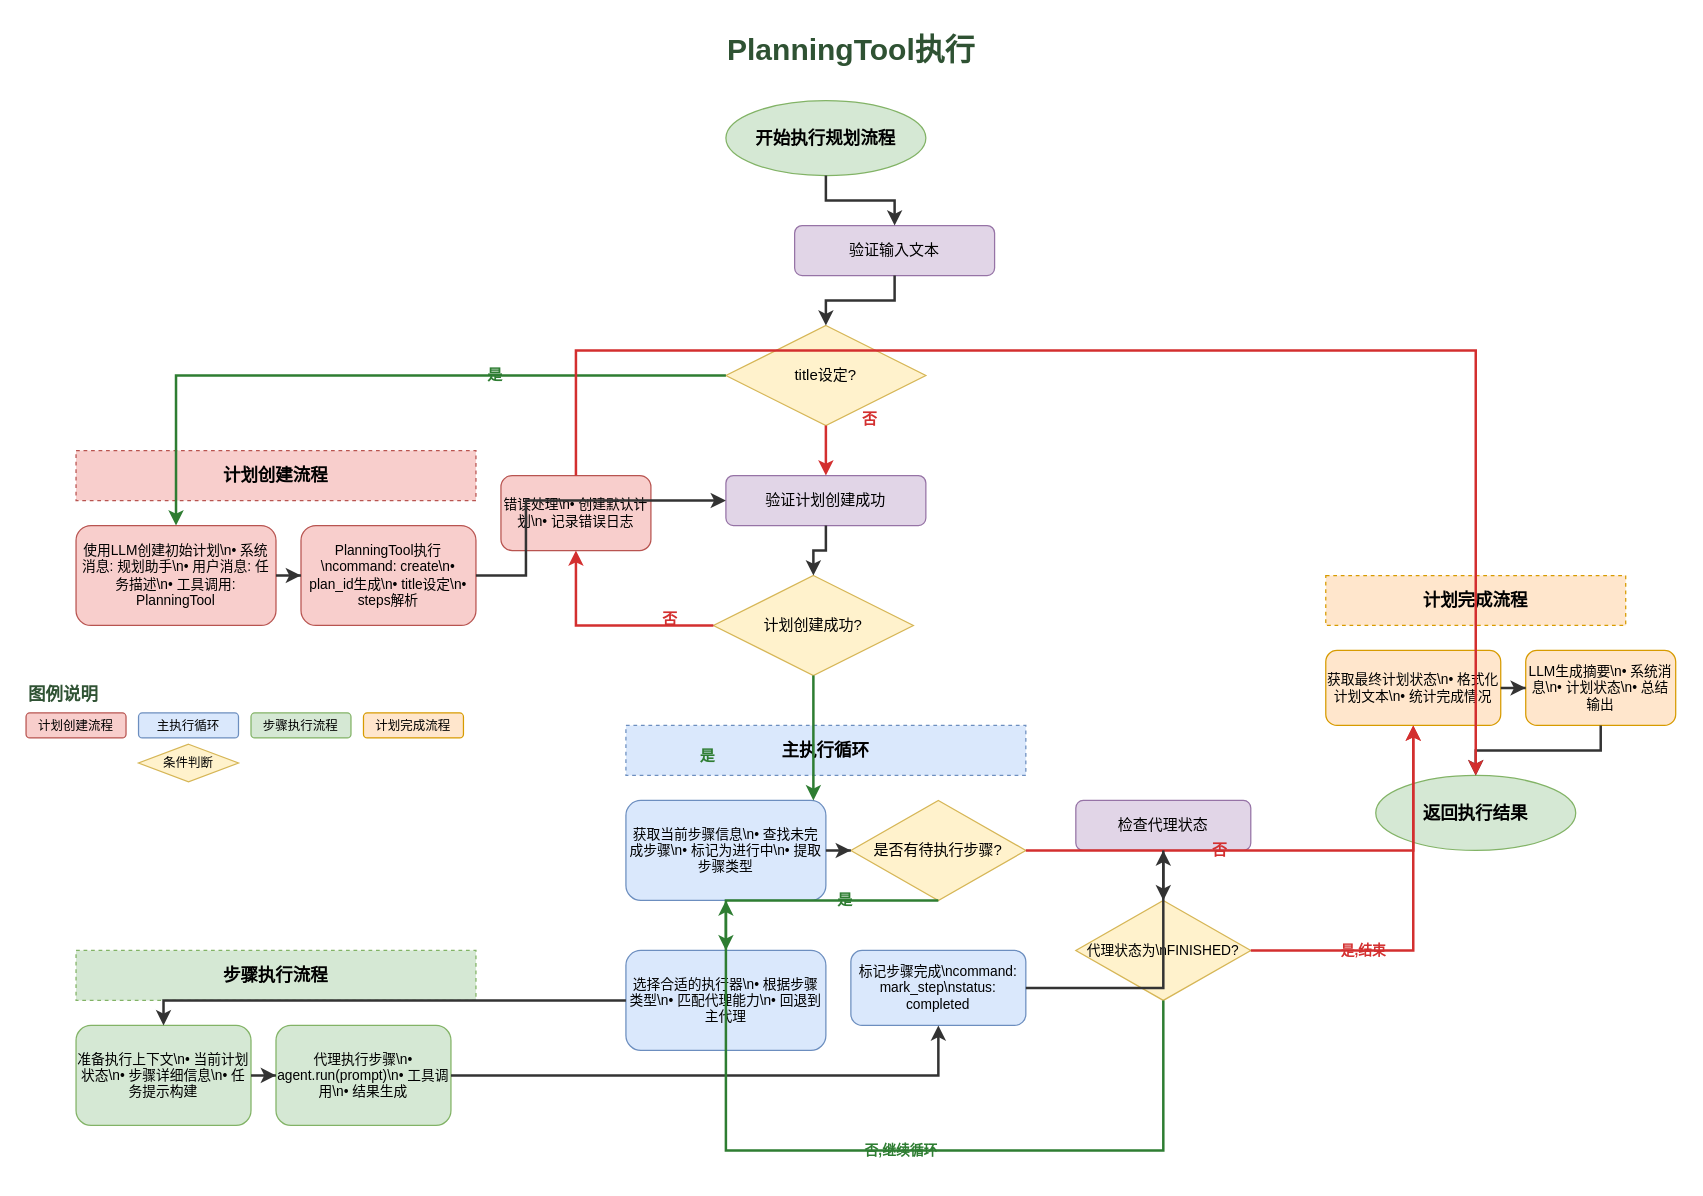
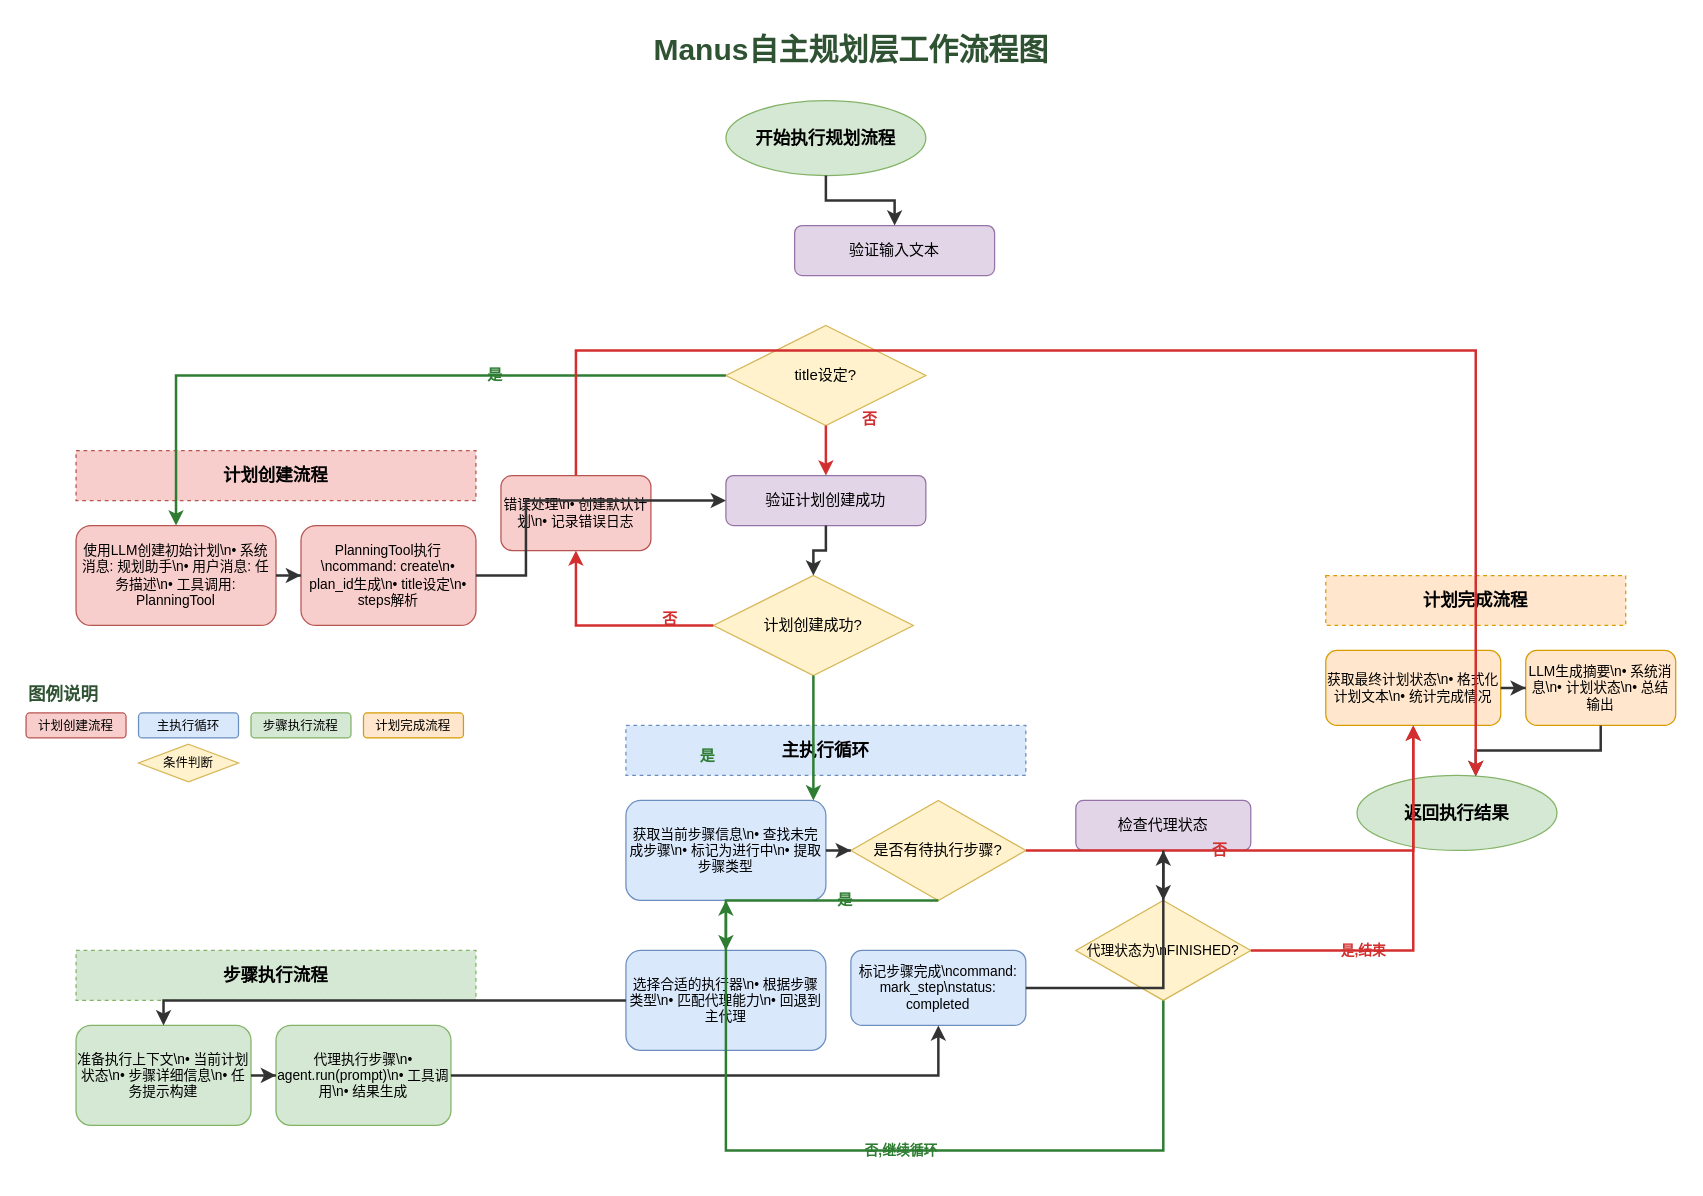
- <mxCell id="2" value="PlanningTool执行" style="text;html=1;align=center;verticalAlign=middle;resizable=0;points=[];autosize=1;strokeColor=none;fillColor=none;fontSize=24;fontStyle=1;fontColor=#2F5233;" vertex="1" parent="1"><mxGeometry x="430" y="20" width="500" height="40" as="geometry" /></mxCell>
+ <mxCell id="2" value="Manus自主规划层工作流程图" style="text;html=1;align=center;verticalAlign=middle;resizable=0;points=[];autosize=1;strokeColor=none;fillColor=none;fontSize=24;fontStyle=1;fontColor=#2F5233;" vertex="1" parent="1"><mxGeometry x="430" y="20" width="500" height="40" as="geometry" /></mxCell>
- <mxCell id="27" style="edgeStyle=orthogonalEdgeStyle;rounded=0;orthogonalLoop=1;jettySize=auto;html=1;strokeWidth=2;strokeColor=#333333;" source="4" target="5" edge="1" parent="1"><mxGeometry relative="1" as="geometry" /></mxCell>
- <mxCell id="25" value="返回执行结果" style="ellipse;whiteSpace=wrap;html=1;fillColor=#d5e8d4;strokeColor=#82b366;fontSize=14;fontStyle=1;" vertex="1" parent="1"><mxGeometry x="1100" y="620" width="160" height="60" as="geometry" /></mxCell>
+ <mxCell id="25" value="返回执行结果" style="ellipse;whiteSpace=wrap;html=1;fillColor=#d5e8d4;strokeColor=#82b366;fontSize=14;fontStyle=1;" vertex="1" parent="1"><mxGeometry x="1085" y="620" width="160" height="60" as="geometry" /></mxCell>
